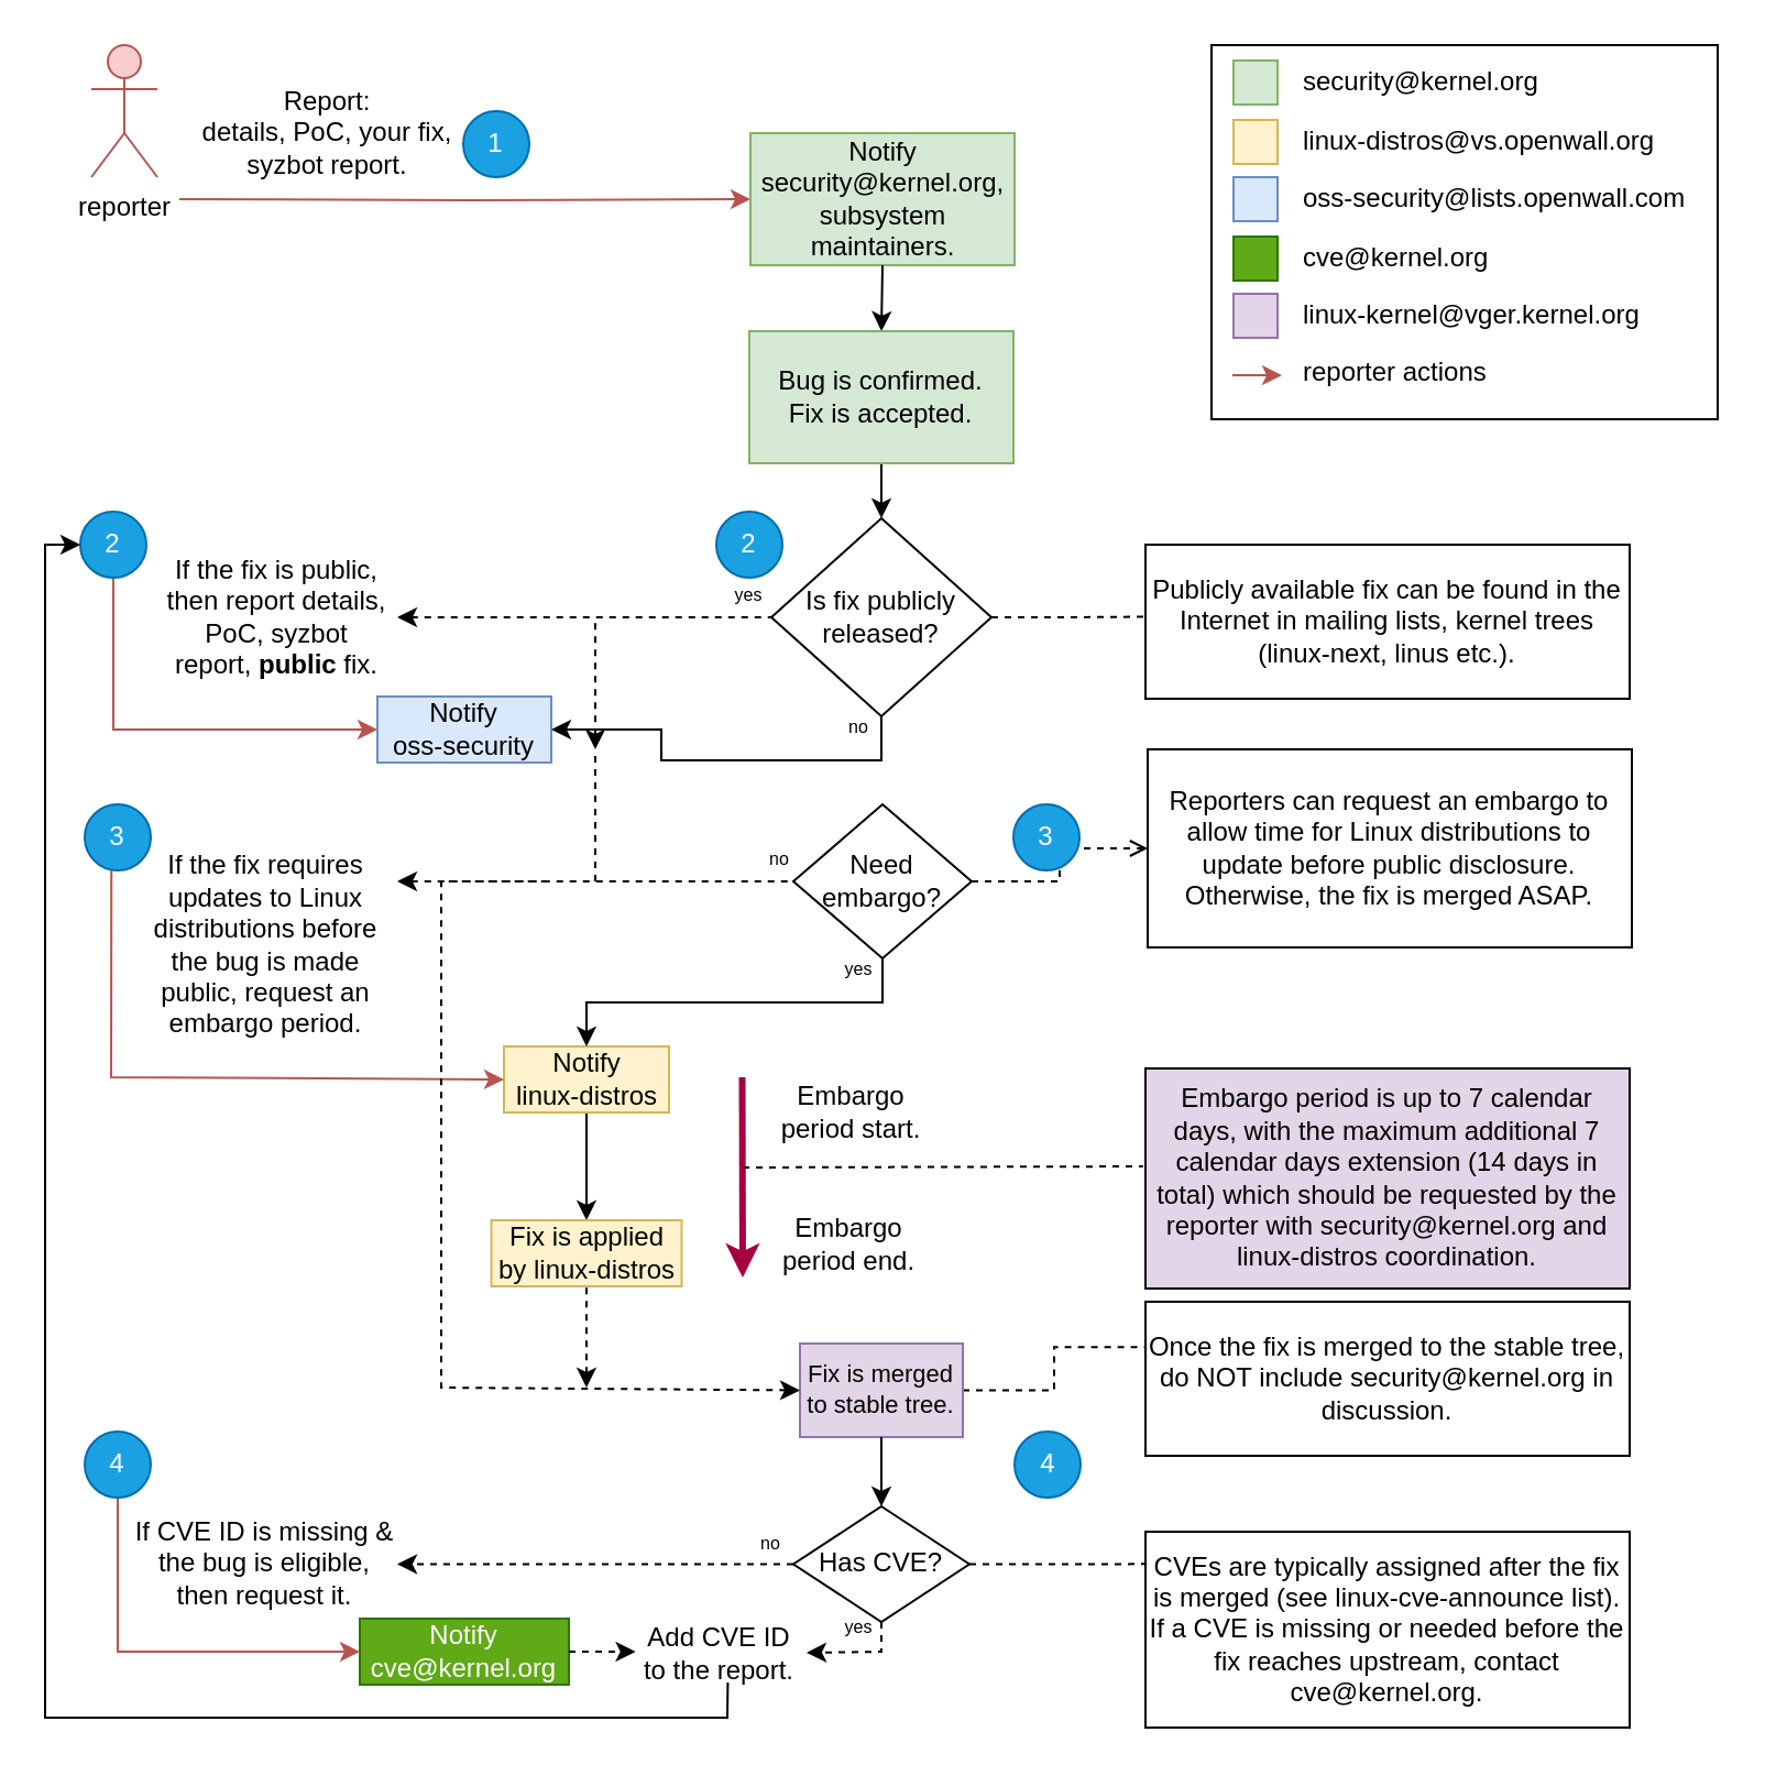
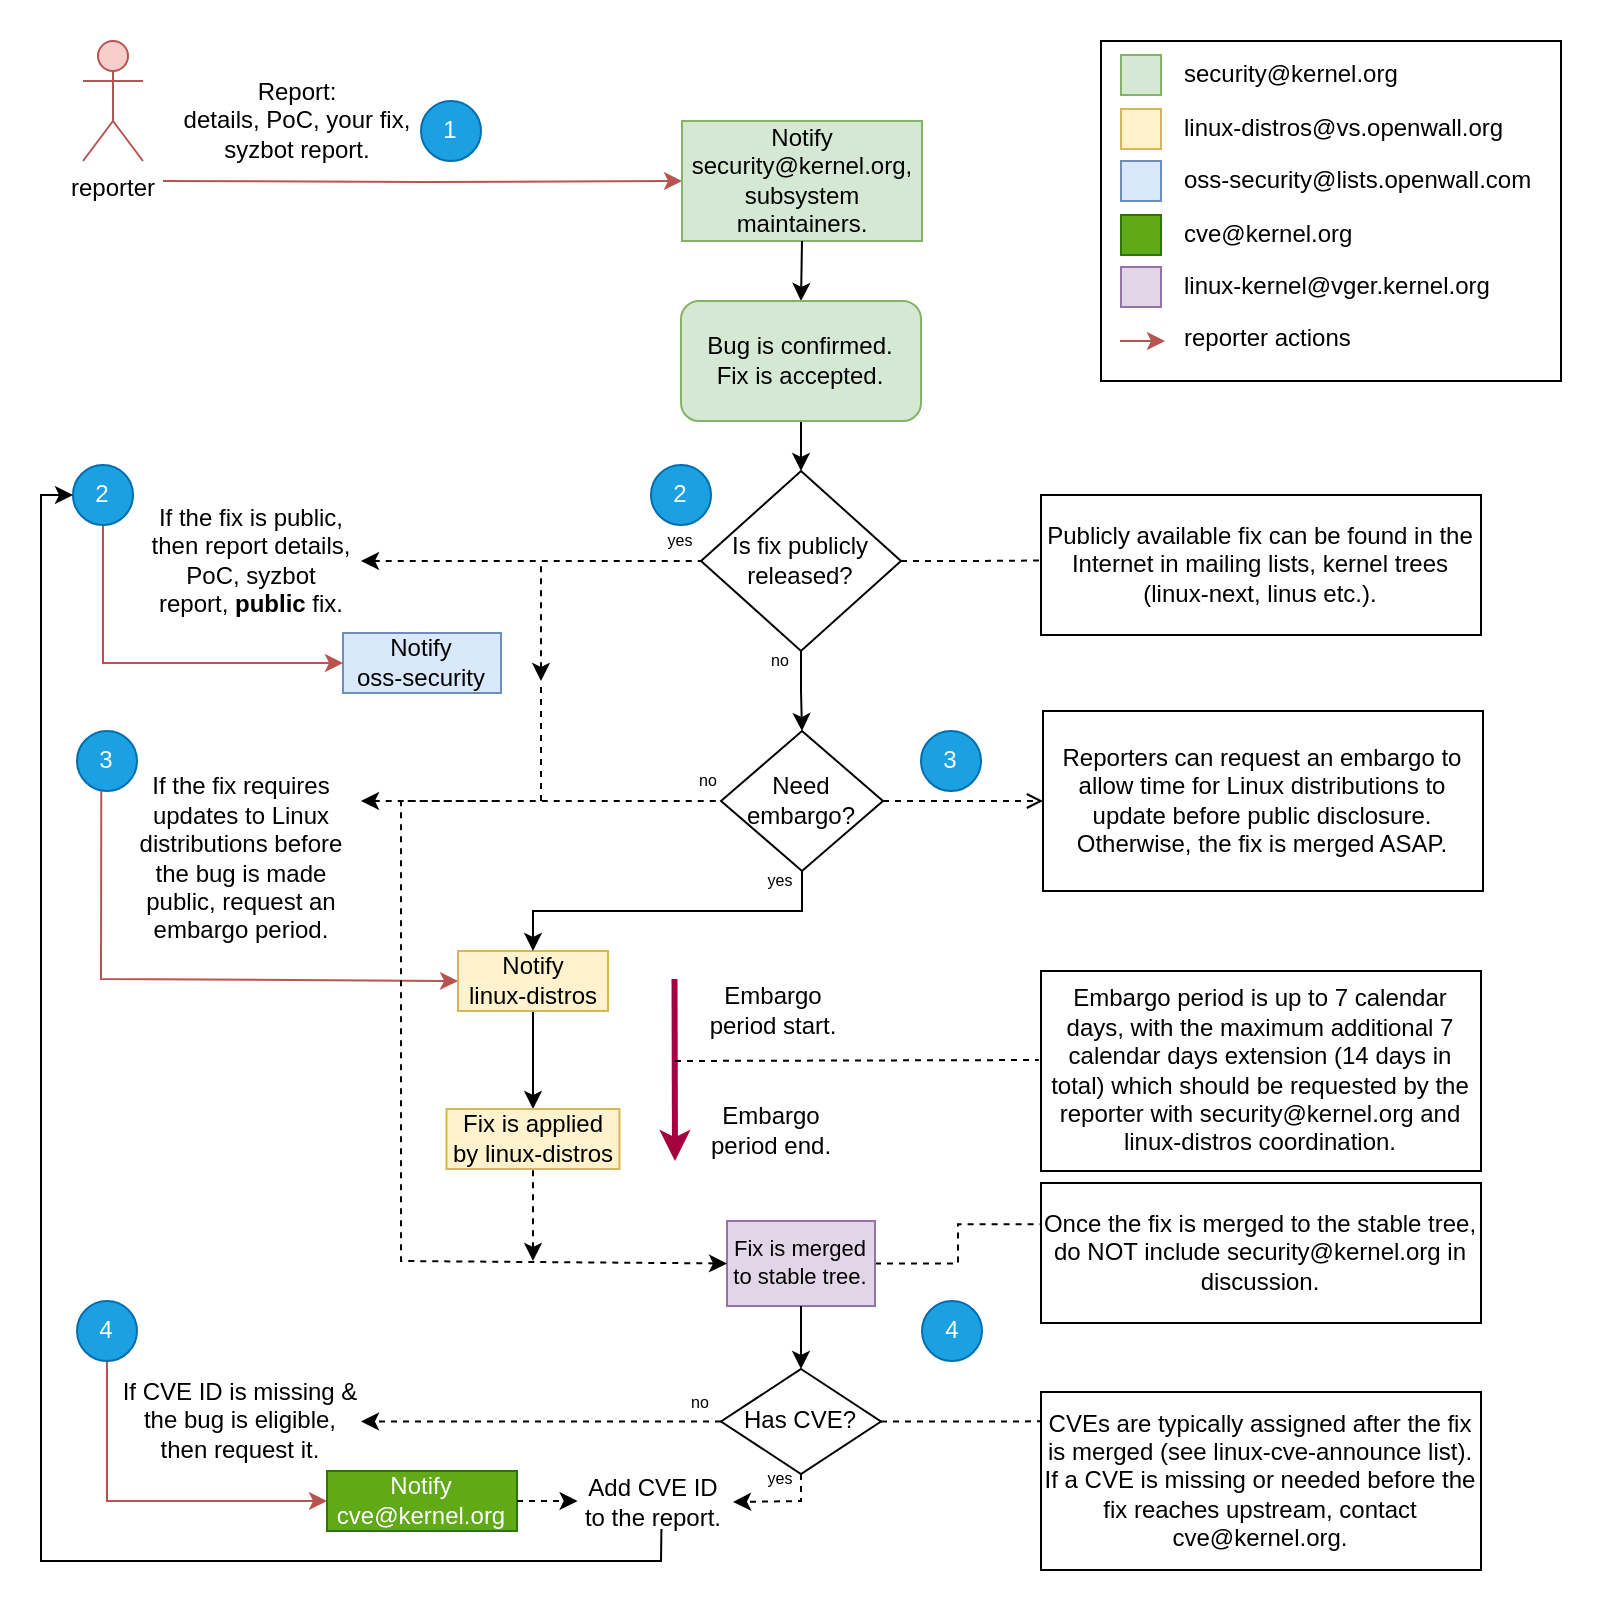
- <mxCell id="17" value="Bug is confirmed.&lt;div&gt;Fix is accepted.&lt;/div&gt;" style="rounded=0;whiteSpace=wrap;html=1;fillColor=#d5e8d4;strokeColor=#82b366;" vertex="1" parent="1"><mxGeometry x="340" y="150" width="120" height="60" as="geometry" /></mxCell>
+ <mxCell id="17" value="Bug is confirmed.&lt;div&gt;Fix is accepted.&lt;/div&gt;" style="whiteSpace=wrap;html=1;fillColor=#d5e8d4;strokeColor=#82b366;rounded=1;" vertex="1" parent="1"><mxGeometry x="340" y="150" width="120" height="60" as="geometry" /></mxCell>
- <mxCell id="12" style="edgeStyle=orthogonalEdgeStyle;rounded=0;orthogonalLoop=1;jettySize=auto;html=1;exitX=0.5;exitY=1;exitDx=0;exitDy=0;" edge="1" parent="1" source="13" target="9"><mxGeometry relative="1" as="geometry" /></mxCell>
+ <mxCell id="12" style="edgeStyle=orthogonalEdgeStyle;rounded=0;orthogonalLoop=1;jettySize=auto;html=1;exitX=0.5;exitY=1;exitDx=0;exitDy=0;entryX=0.5;entryY=0;entryDx=0;entryDy=0;" edge="1" parent="1" source="13" target="22"><mxGeometry relative="1" as="geometry" /></mxCell>
- <mxCell id="73" value="&lt;font style=&quot;font-size: 12px;&quot;&gt;Reporters can request an embargo to allow time for Linux distributions to update before public disclosure. Otherwise, the fix is merged ASAP.&lt;/font&gt;" style="rounded=0;whiteSpace=wrap;html=1;" vertex="1" parent="1"><mxGeometry x="521" y="340" width="220" height="90" as="geometry" /></mxCell>
+ <mxCell id="73" value="&lt;font style=&quot;font-size: 12px;&quot;&gt;Reporters can request an embargo to allow time for Linux distributions to update before public disclosure. Otherwise, the fix is merged ASAP.&lt;/font&gt;" style="rounded=0;whiteSpace=wrap;html=1;" vertex="1" parent="1"><mxGeometry x="521" y="355" width="220" height="90" as="geometry" /></mxCell>
- <mxCell id="74" value="&lt;div&gt;&lt;font style=&quot;font-size: 12px;&quot;&gt;Embargo period is up to 7 calendar days, with the maximum additional 7 calendar days extension&amp;nbsp;&lt;/font&gt;&lt;span style=&quot;background-color: initial;&quot;&gt;(14 days in total) which should be requested&amp;nbsp;&lt;/span&gt;&lt;span style=&quot;background-color: initial;&quot;&gt;by the reporter with&amp;nbsp;&lt;/span&gt;&lt;span style=&quot;background-color: initial;&quot;&gt;security@kernel.org and&lt;/span&gt;&lt;/div&gt;&lt;div&gt;&lt;span style=&quot;background-color: initial;&quot;&gt;linux-distros coordination.&lt;/span&gt;&lt;/div&gt;" style="rounded=0;whiteSpace=wrap;html=1;fillColor=#e1d5e7;" vertex="1" parent="1"><mxGeometry x="520" y="485" width="220" height="100" as="geometry" /></mxCell>
+ <mxCell id="74" value="&lt;div&gt;&lt;font style=&quot;font-size: 12px;&quot;&gt;Embargo period is up to 7 calendar days, with the maximum additional 7 calendar days extension&amp;nbsp;&lt;/font&gt;&lt;span style=&quot;background-color: initial;&quot;&gt;(14 days in total) which should be requested&amp;nbsp;&lt;/span&gt;&lt;span style=&quot;background-color: initial;&quot;&gt;by the reporter with&amp;nbsp;&lt;/span&gt;&lt;span style=&quot;background-color: initial;&quot;&gt;security@kernel.org and&lt;/span&gt;&lt;/div&gt;&lt;div&gt;&lt;span style=&quot;background-color: initial;&quot;&gt;linux-distros coordination.&lt;/span&gt;&lt;/div&gt;" style="rounded=0;whiteSpace=wrap;html=1;" vertex="1" parent="1"><mxGeometry x="520" y="485" width="220" height="100" as="geometry" /></mxCell>
